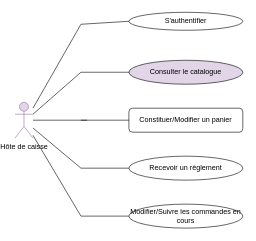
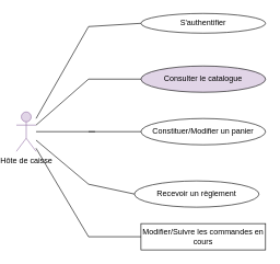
- <mxCell id="4" value="Constituer/Modifier un panier" style="whiteSpace=wrap;html=1;rounded=1;" vertex="1" parent="1"><mxGeometry x="210" y="180" width="190" height="40" as="geometry" /></mxCell>
+ <mxCell id="4" value="Constituer/Modifier un panier" style="ellipse;whiteSpace=wrap;html=1;" vertex="1" parent="1"><mxGeometry x="210" y="180" width="190" height="40" as="geometry" /></mxCell>
- <mxCell id="6" value="Recevoir un règlement" style="ellipse;whiteSpace=wrap;html=1;" vertex="1" parent="1"><mxGeometry x="210" y="260" width="190" height="40" as="geometry" /></mxCell>
+ <mxCell id="6" value="Recevoir un règlement" style="ellipse;whiteSpace=wrap;html=1;" vertex="1" parent="1"><mxGeometry x="200" y="275" width="190" height="40" as="geometry" /></mxCell>
- <mxCell id="7" value="Modifier/Suivre les commandes en cours" style="ellipse;whiteSpace=wrap;html=1;" vertex="1" parent="1"><mxGeometry x="210" y="340" width="190" height="40" as="geometry" /></mxCell>
+ <mxCell id="7" value="Modifier/Suivre les commandes en cours" style="whiteSpace=wrap;html=1;rounded=0;" vertex="1" parent="1"><mxGeometry x="210" y="340" width="190" height="40" as="geometry" /></mxCell>
